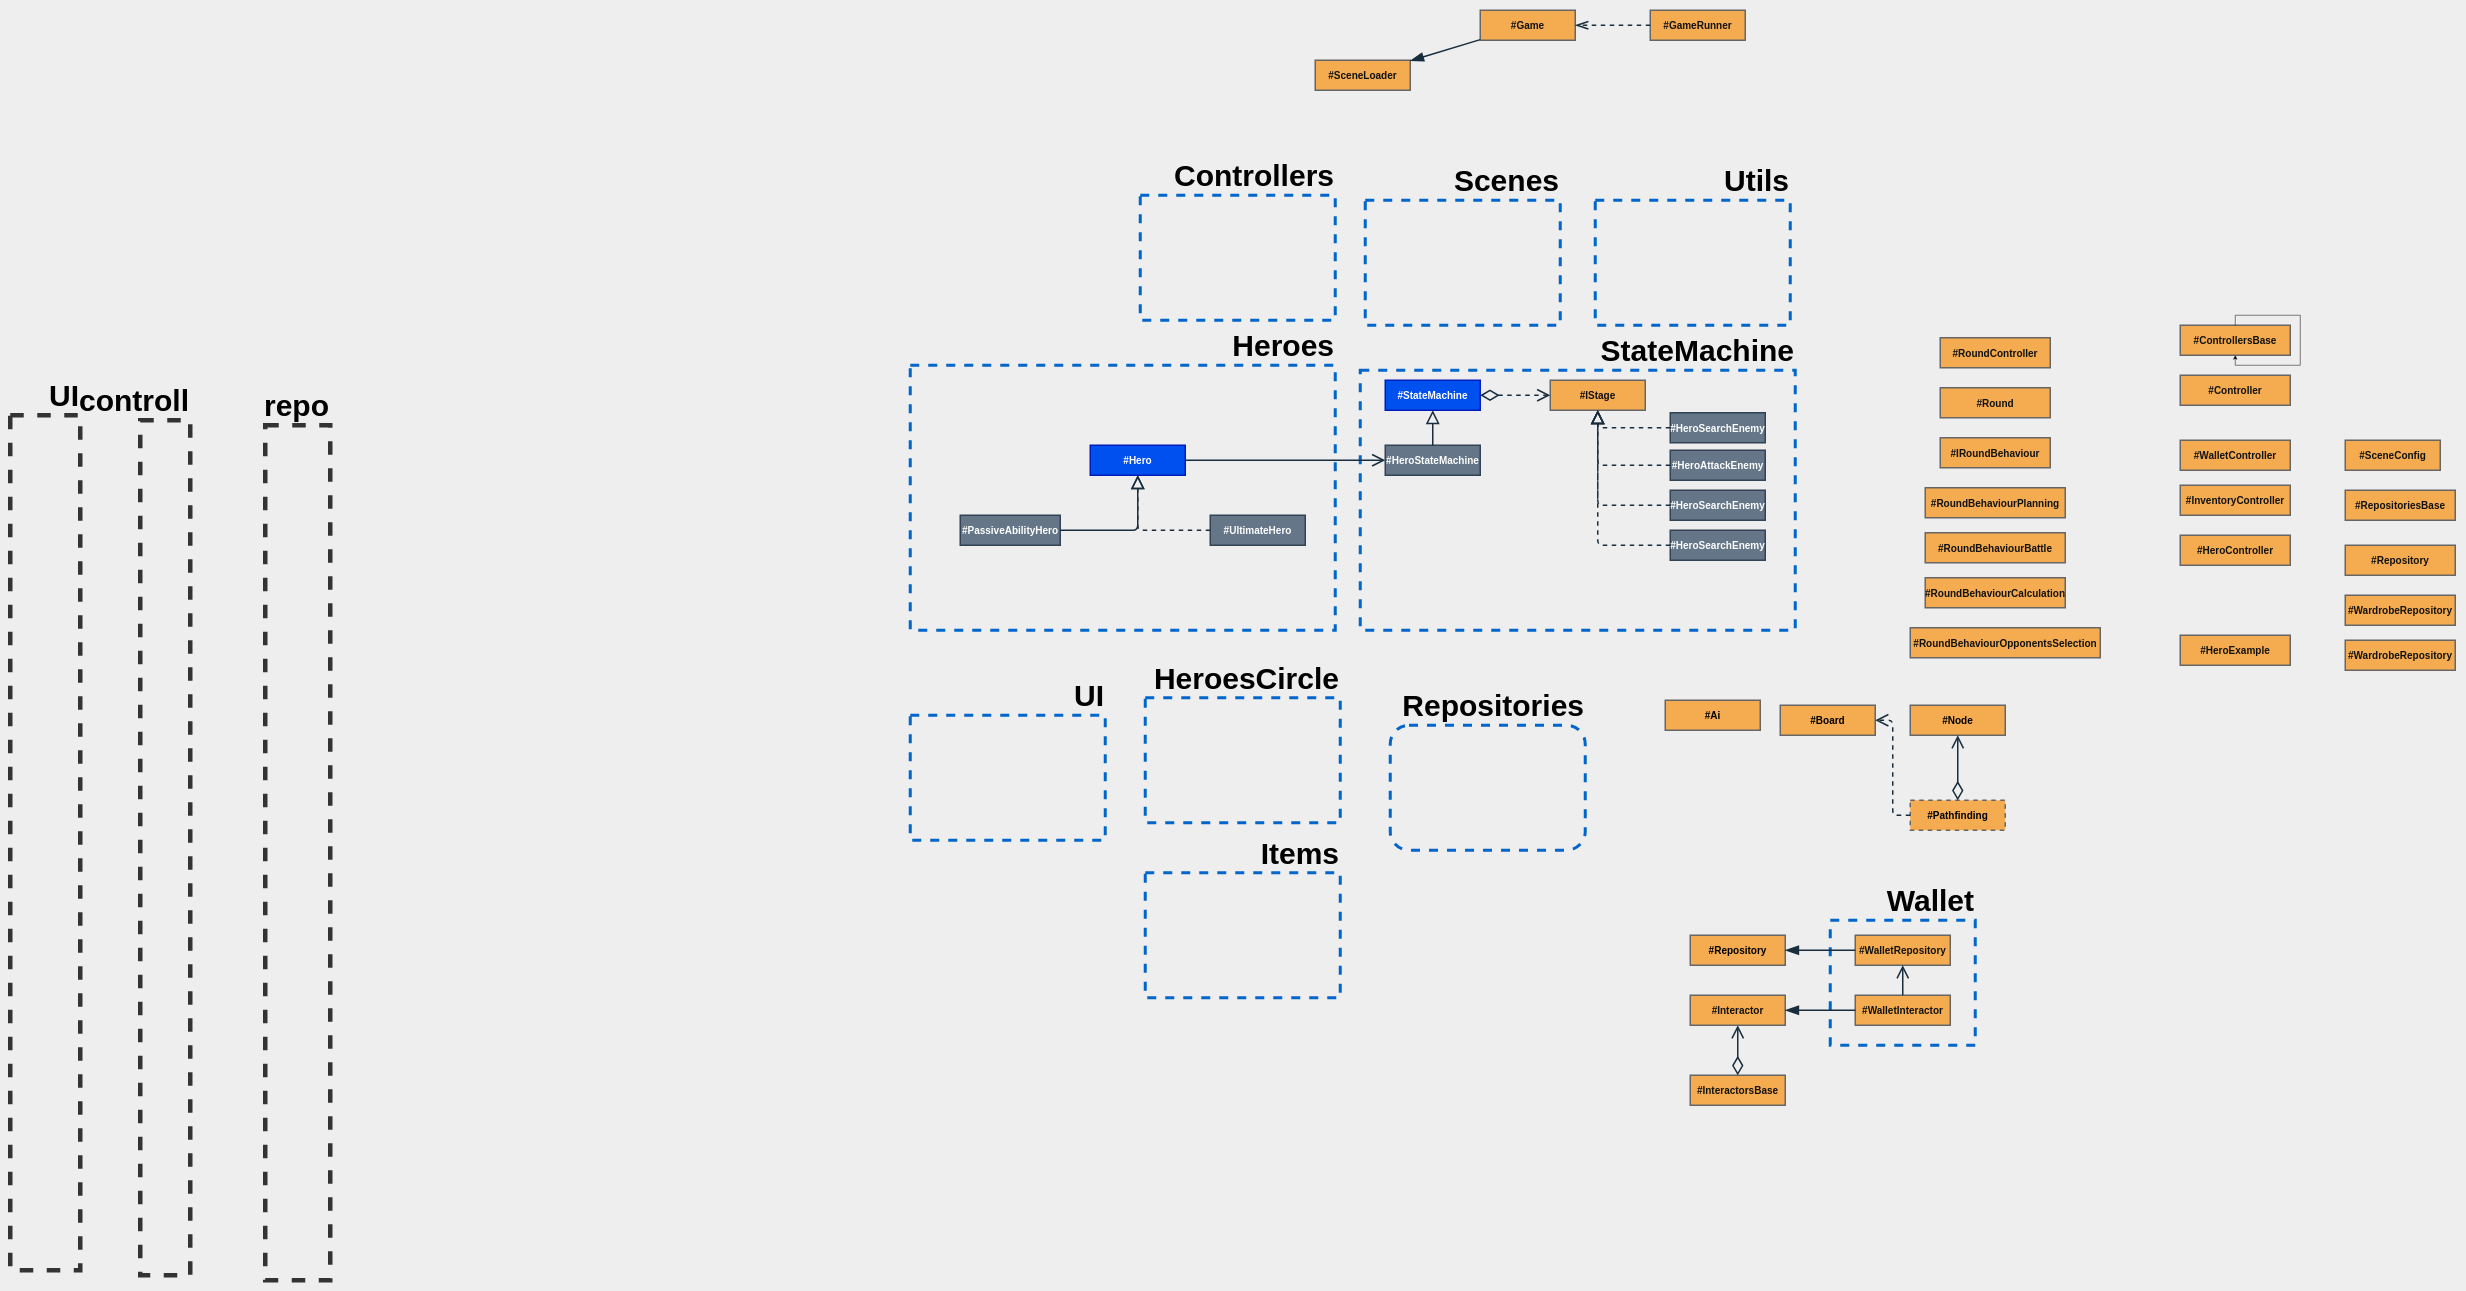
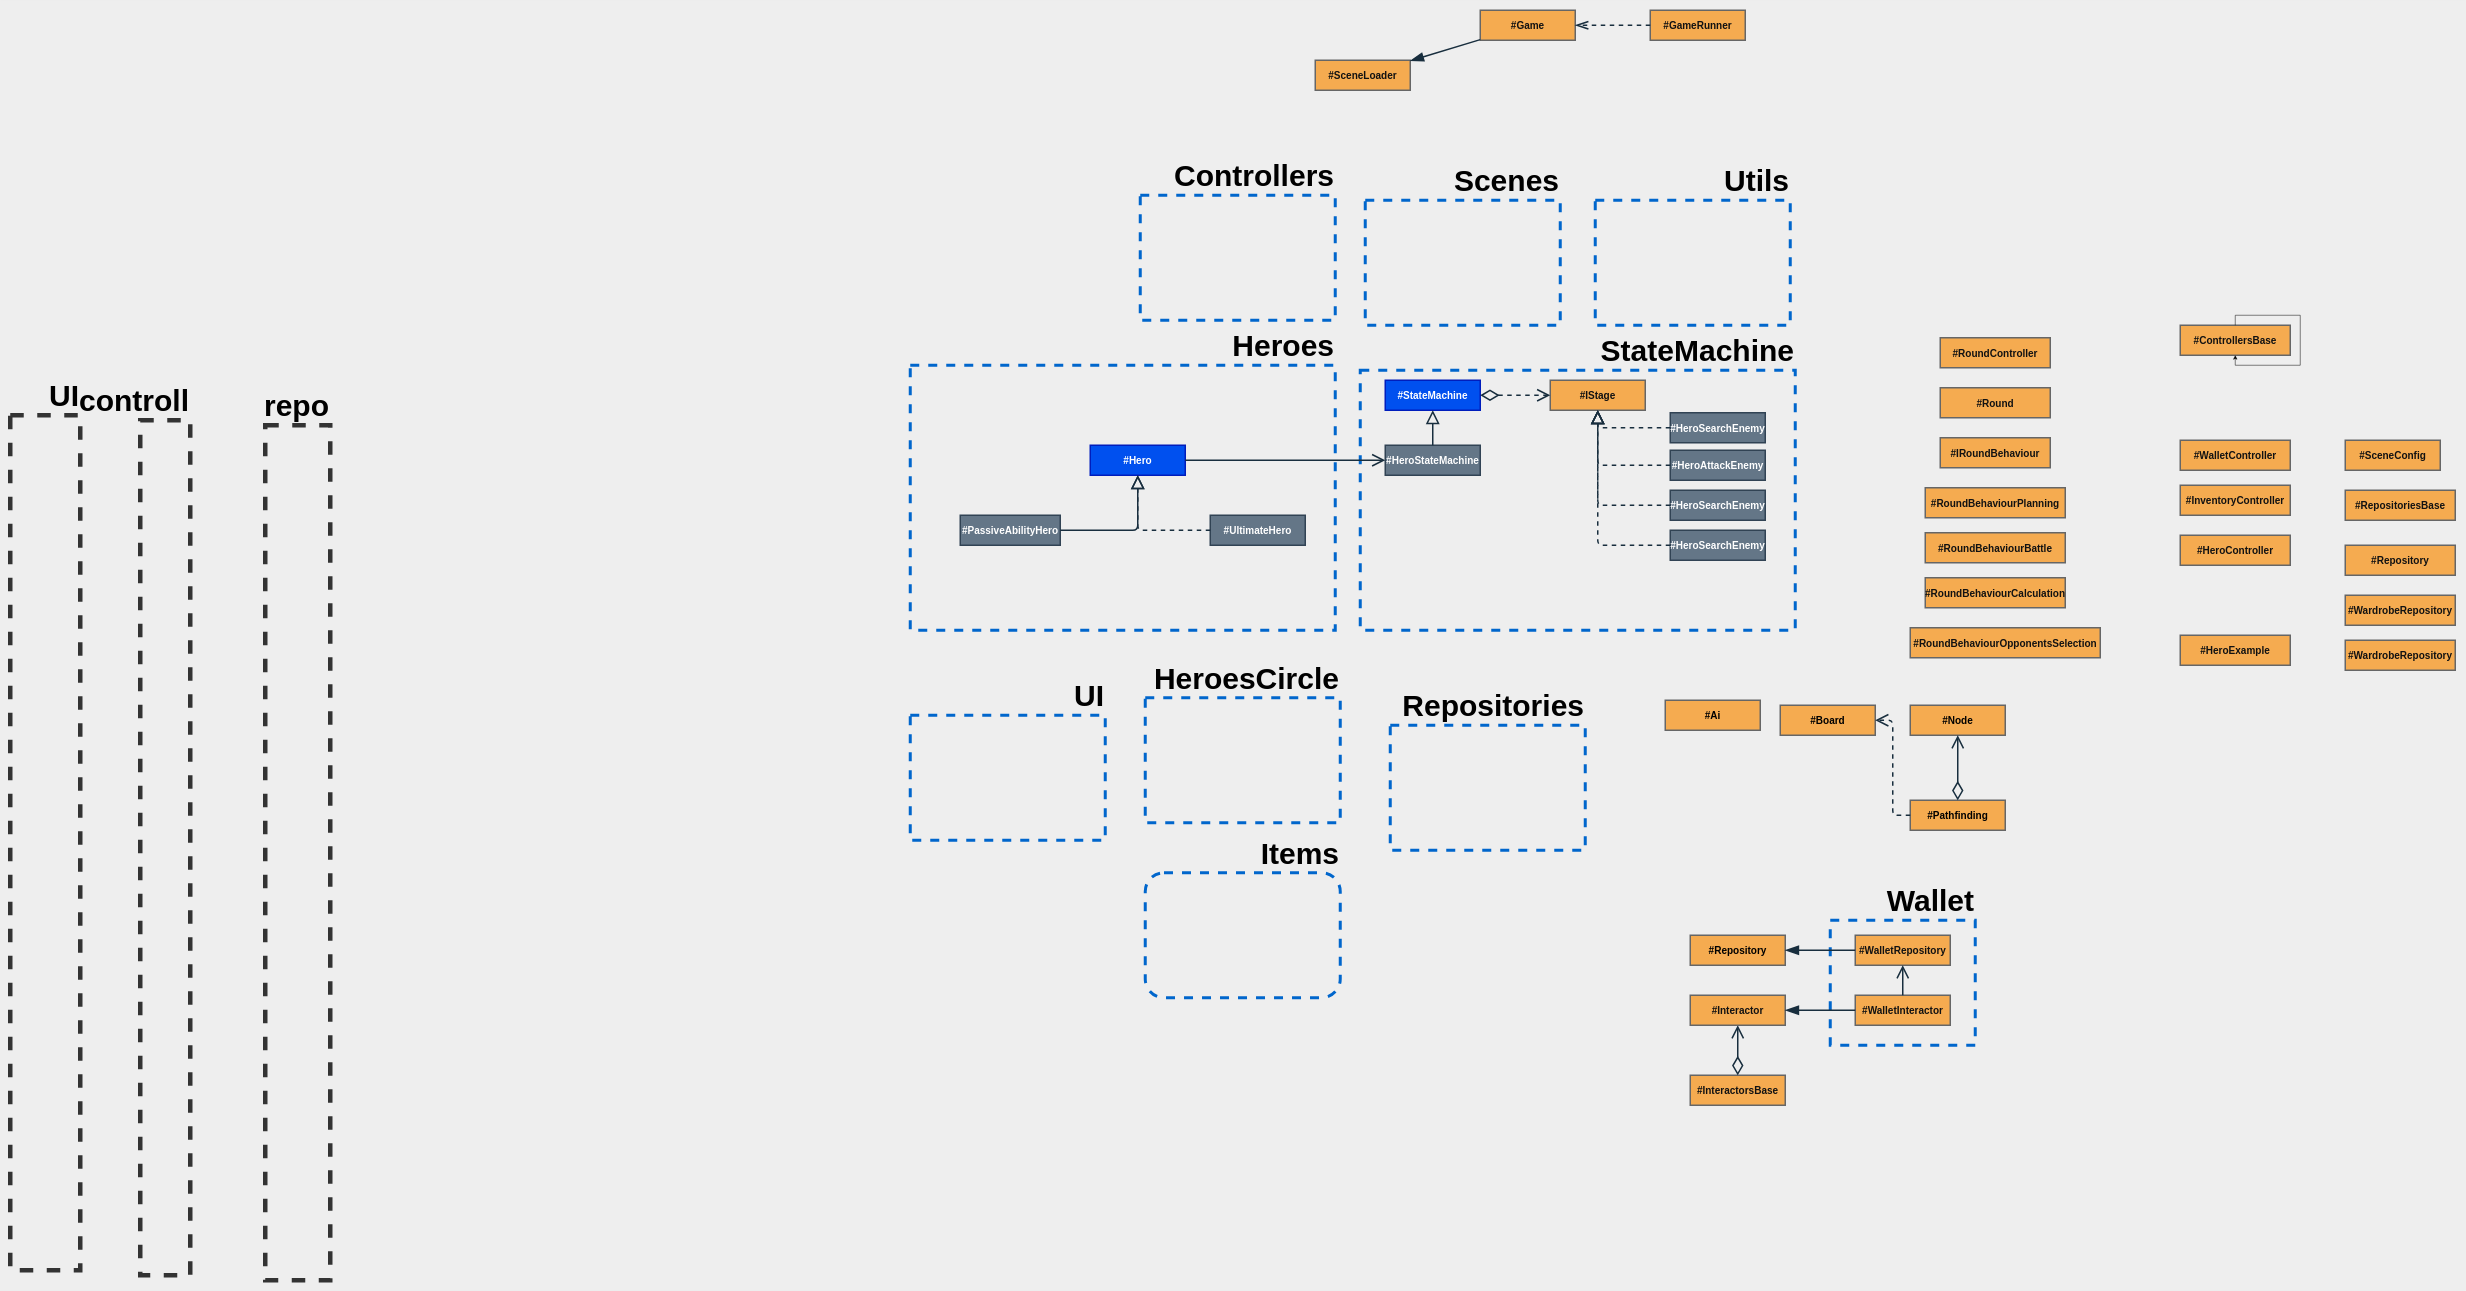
- <mxCell id="33" value="#Controller" style="whiteSpace=wrap;fillColor=#F5AB50;labelBackgroundColor=none;strokeWidth=3;strokeColor=#666666;fontSize=20;fontStyle=1;fontColor=#121212;" parent="1" vertex="1"><mxGeometry x="4360" y="750" width="220" height="60" as="geometry" /></mxCell>
- <mxCell id="49" value="&lt;font color=&quot;#000000&quot;&gt;Repositories&lt;/font&gt;" style="whiteSpace=wrap;html=1;fontSize=60;fillColor=none;dashed=1;strokeWidth=6;align=right;horizontal=1;verticalAlign=bottom;fontStyle=1;labelPosition=center;verticalLabelPosition=top;imageAspect=1;editable=1;movable=1;backgroundOutline=0;strokeColor=#0066CC;connectable=0;allowArrows=0;snapToPoint=0;fixDash=0;autosize=0;container=1;dropTarget=0;collapsible=0;recursiveResize=1;absoluteArcSize=0;noLabel=0;portConstraintRotation=0;comic=0;moveCells=0;rotatable=0;pointerEvents=0;rounded=1;" parent="1" vertex="1"><mxGeometry x="2780" y="1450" width="390" height="250" as="geometry" /></mxCell>
+ <mxCell id="49" value="&lt;font color=&quot;#000000&quot;&gt;Repositories&lt;/font&gt;" style="rounded=0;whiteSpace=wrap;html=1;fontSize=60;fillColor=none;dashed=1;strokeWidth=6;align=right;horizontal=1;verticalAlign=bottom;fontStyle=1;labelPosition=center;verticalLabelPosition=top;imageAspect=1;editable=1;movable=1;backgroundOutline=0;strokeColor=#0066CC;connectable=0;allowArrows=0;snapToPoint=0;perimeter=rectanglePerimeter;fixDash=0;autosize=0;container=1;dropTarget=0;collapsible=0;recursiveResize=1;absoluteArcSize=0;noLabel=0;portConstraintRotation=0;comic=0;moveCells=0;rotatable=0;pointerEvents=0;" parent="1" vertex="1"><mxGeometry x="2780" y="1450" width="390" height="250" as="geometry" /></mxCell>
- <mxCell id="16" value="#Pathfinding" style="whiteSpace=wrap;fillColor=#F5AB50;labelBackgroundColor=none;strokeWidth=3;strokeColor=#666666;fontSize=20;fontStyle=1;fontColor=#000000;dashed=1;" parent="1" vertex="1"><mxGeometry x="3820" y="1600" width="190" height="60" as="geometry" /></mxCell>
+ <mxCell id="16" value="#Pathfinding" style="whiteSpace=wrap;fillColor=#F5AB50;labelBackgroundColor=none;strokeWidth=3;strokeColor=#666666;fontSize=20;fontStyle=1;fontColor=#000000;" parent="1" vertex="1"><mxGeometry x="3820" y="1600" width="190" height="60" as="geometry" /></mxCell>
- <mxCell id="48" value="&lt;font color=&quot;#000000&quot;&gt;Items&lt;/font&gt;" style="rounded=0;whiteSpace=wrap;html=1;fontSize=60;fillColor=none;dashed=1;strokeWidth=6;align=right;horizontal=1;verticalAlign=bottom;fontStyle=1;labelPosition=center;verticalLabelPosition=top;imageAspect=1;editable=1;movable=1;backgroundOutline=0;strokeColor=#0066CC;connectable=0;allowArrows=0;snapToPoint=0;perimeter=rectanglePerimeter;fixDash=0;autosize=0;container=1;dropTarget=0;collapsible=0;recursiveResize=1;absoluteArcSize=0;noLabel=0;portConstraintRotation=0;comic=0;moveCells=0;rotatable=0;pointerEvents=0;" parent="1" vertex="1"><mxGeometry x="2290" y="1745" width="390" height="250" as="geometry" /></mxCell>
+ <mxCell id="48" value="&lt;font color=&quot;#000000&quot;&gt;Items&lt;/font&gt;" style="whiteSpace=wrap;html=1;fontSize=60;fillColor=none;dashed=1;strokeWidth=6;align=right;horizontal=1;verticalAlign=bottom;fontStyle=1;labelPosition=center;verticalLabelPosition=top;imageAspect=1;editable=1;movable=1;backgroundOutline=0;strokeColor=#0066CC;connectable=0;allowArrows=0;snapToPoint=0;fixDash=0;autosize=0;container=1;dropTarget=0;collapsible=0;recursiveResize=1;absoluteArcSize=0;noLabel=0;portConstraintRotation=0;comic=0;moveCells=0;rotatable=0;pointerEvents=0;rounded=1;" parent="1" vertex="1"><mxGeometry x="2290" y="1745" width="390" height="250" as="geometry" /></mxCell>
